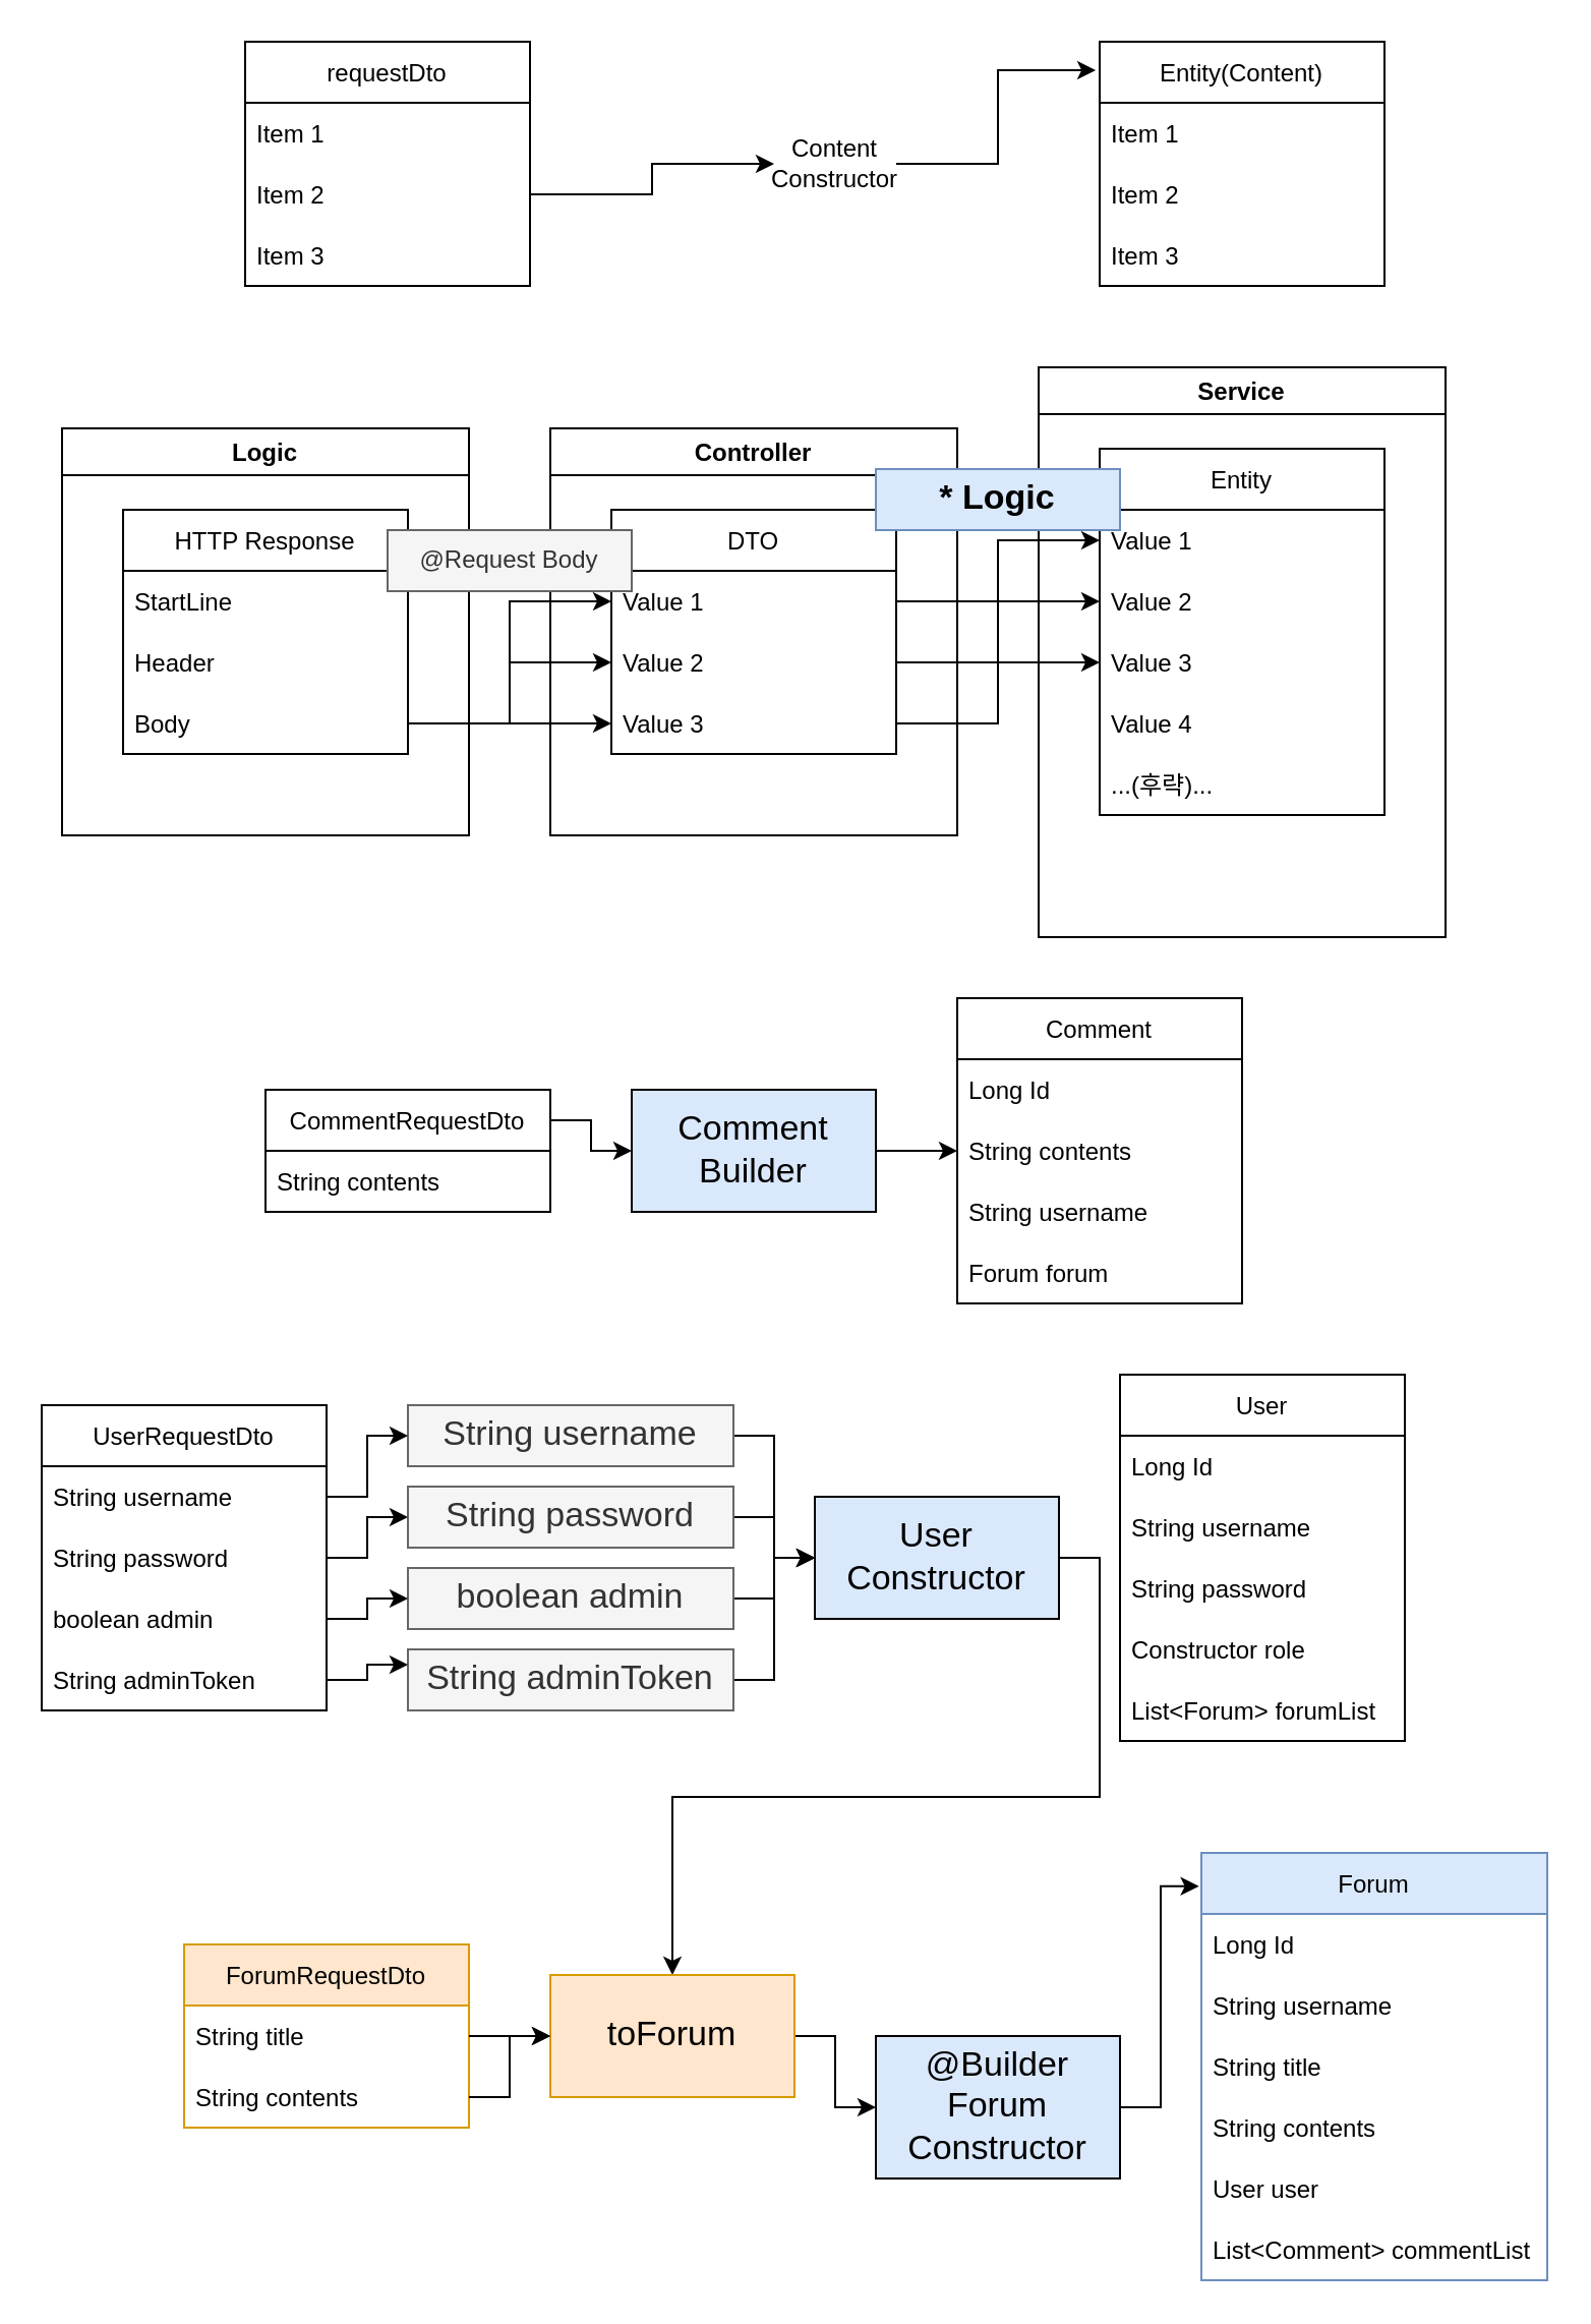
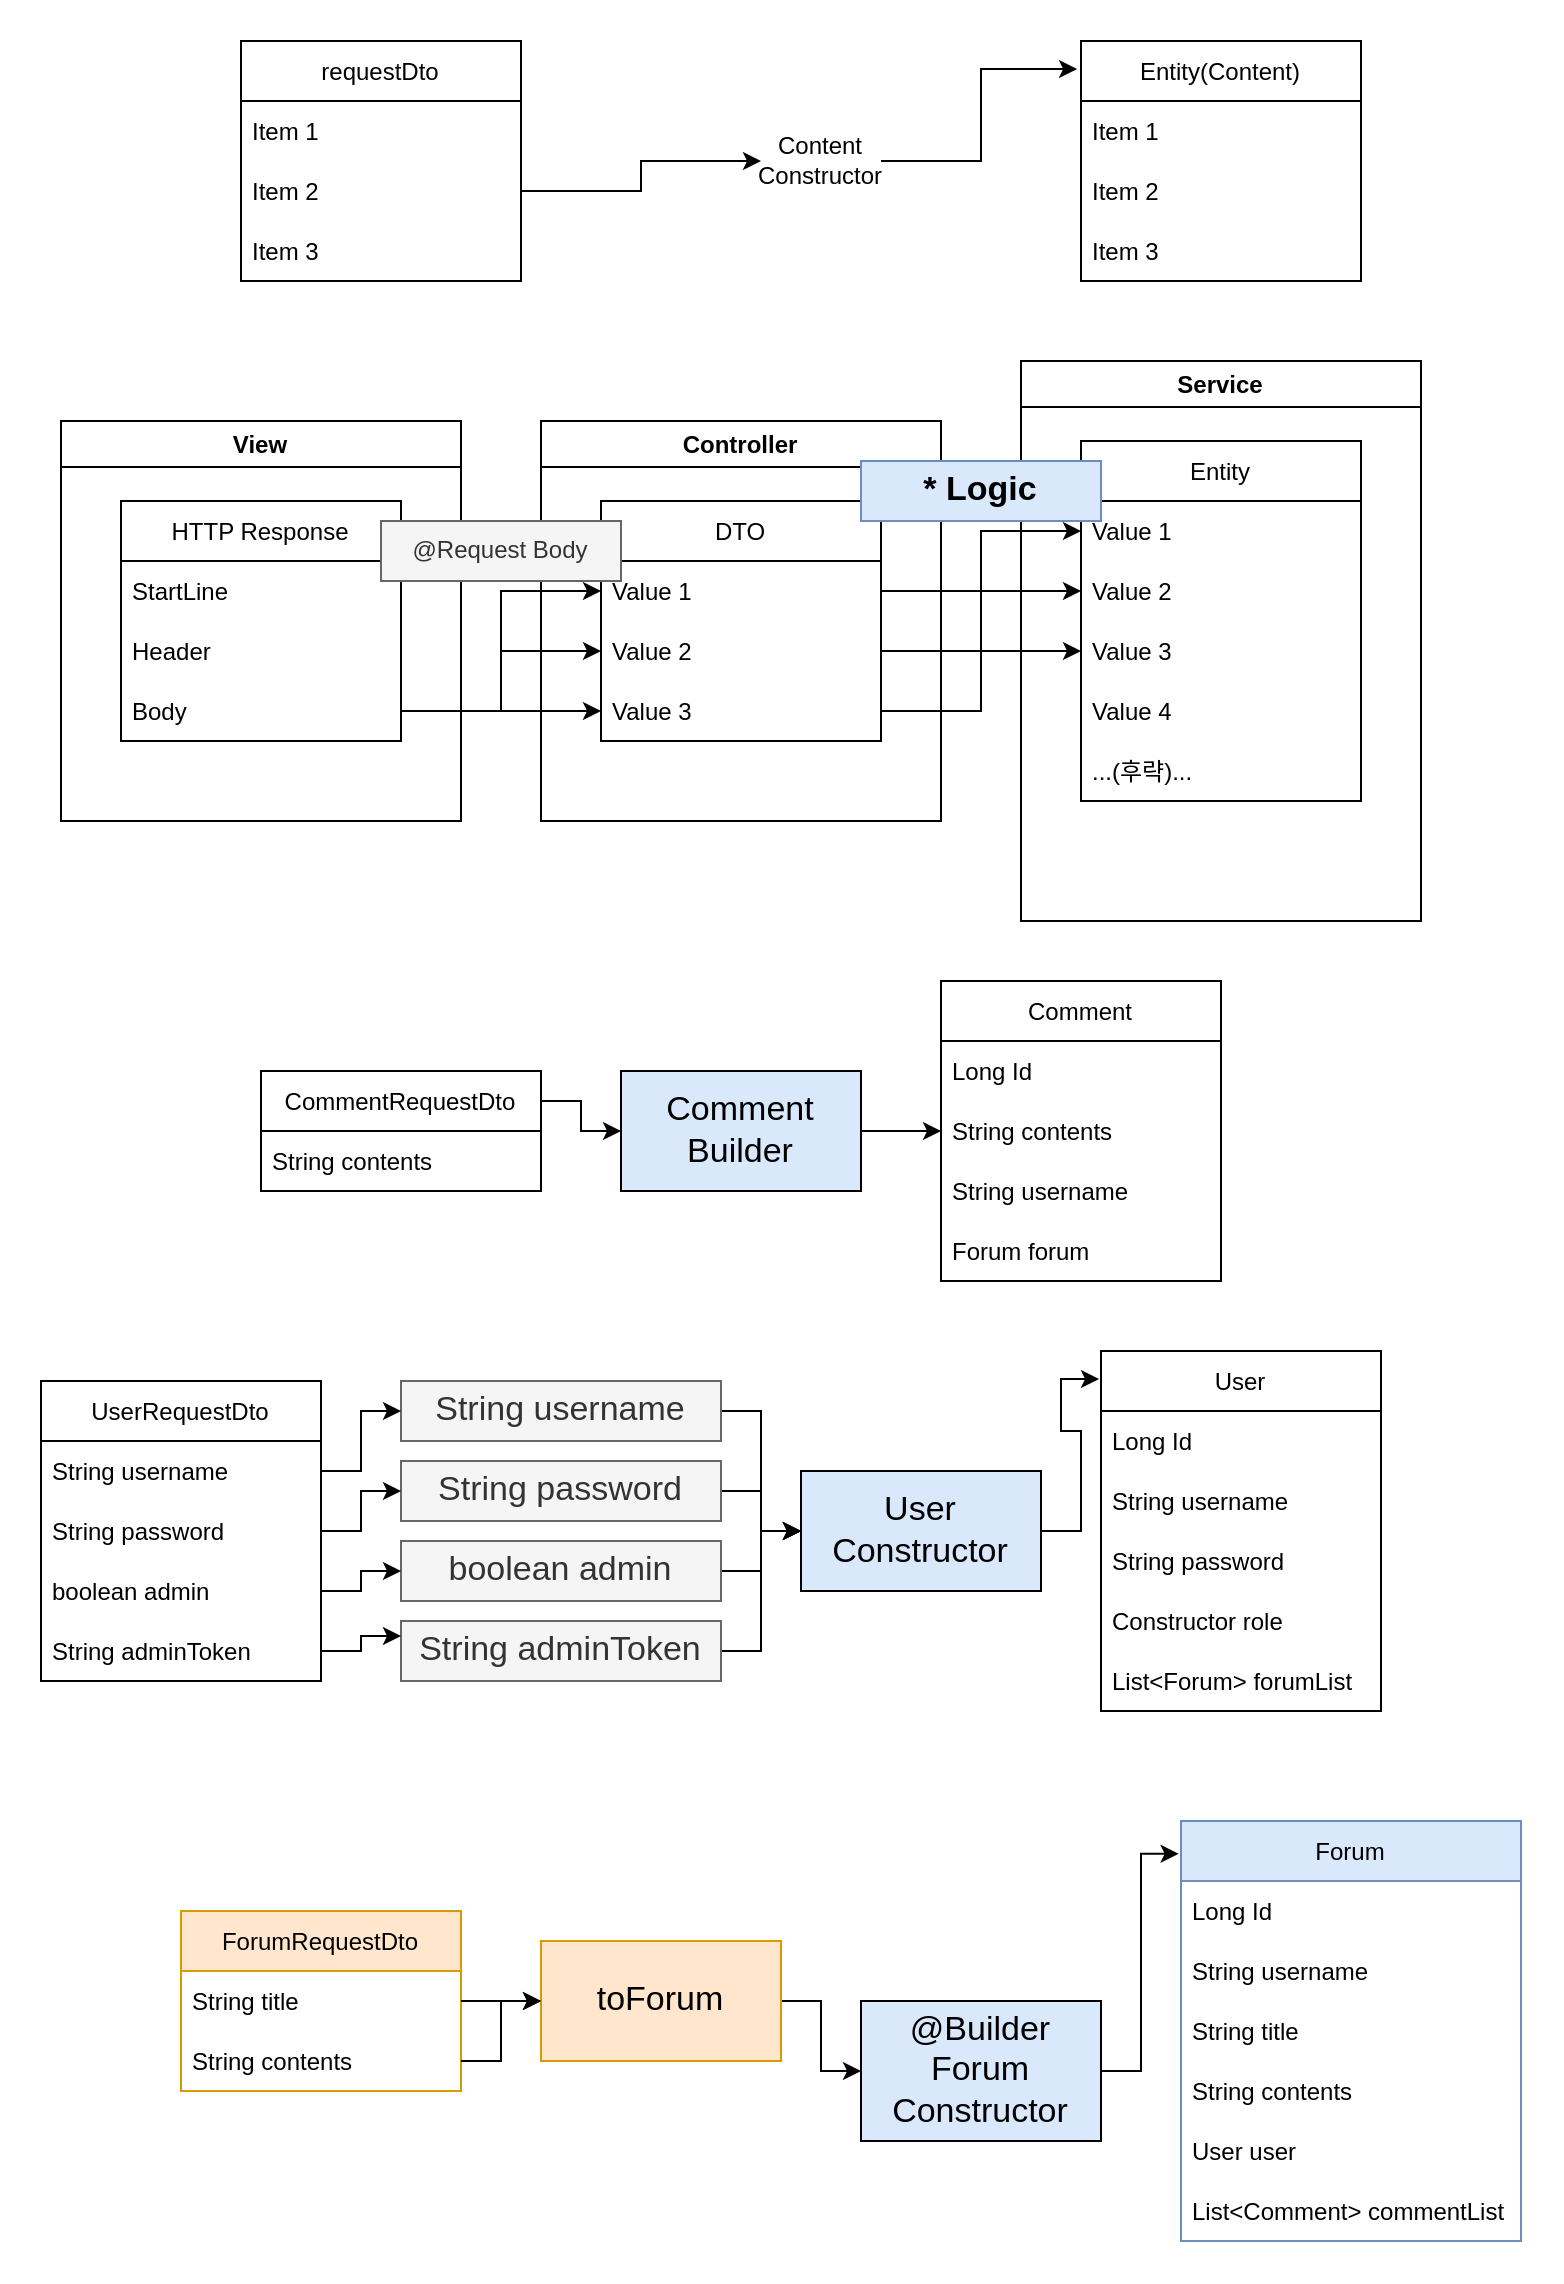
- <mxCell id="2" value="Logic" style="swimlane;" vertex="1" parent="1"><mxGeometry x="30" y="210" width="200" height="200" as="geometry" /></mxCell>
+ <mxCell id="2" value="View" style="swimlane;" vertex="1" parent="1"><mxGeometry x="30" y="210" width="200" height="200" as="geometry" /></mxCell>
- <mxCell id="59" style="edgeStyle=orthogonalEdgeStyle;rounded=0;orthogonalLoop=1;jettySize=auto;html=1;exitX=1;exitY=0.5;exitDx=0;exitDy=0;fontSize=17;fontColor=#000000;" edge="1" parent="1" source="60" target="86"><mxGeometry relative="1" as="geometry" /></mxCell>
+ <mxCell id="59" style="edgeStyle=orthogonalEdgeStyle;rounded=0;orthogonalLoop=1;jettySize=auto;html=1;exitX=1;exitY=0.5;exitDx=0;exitDy=0;entryX=-0.007;entryY=0.078;entryDx=0;entryDy=0;entryPerimeter=0;fontSize=17;fontColor=#000000;" edge="1" parent="1" source="60" target="53"><mxGeometry relative="1" as="geometry" /></mxCell>
